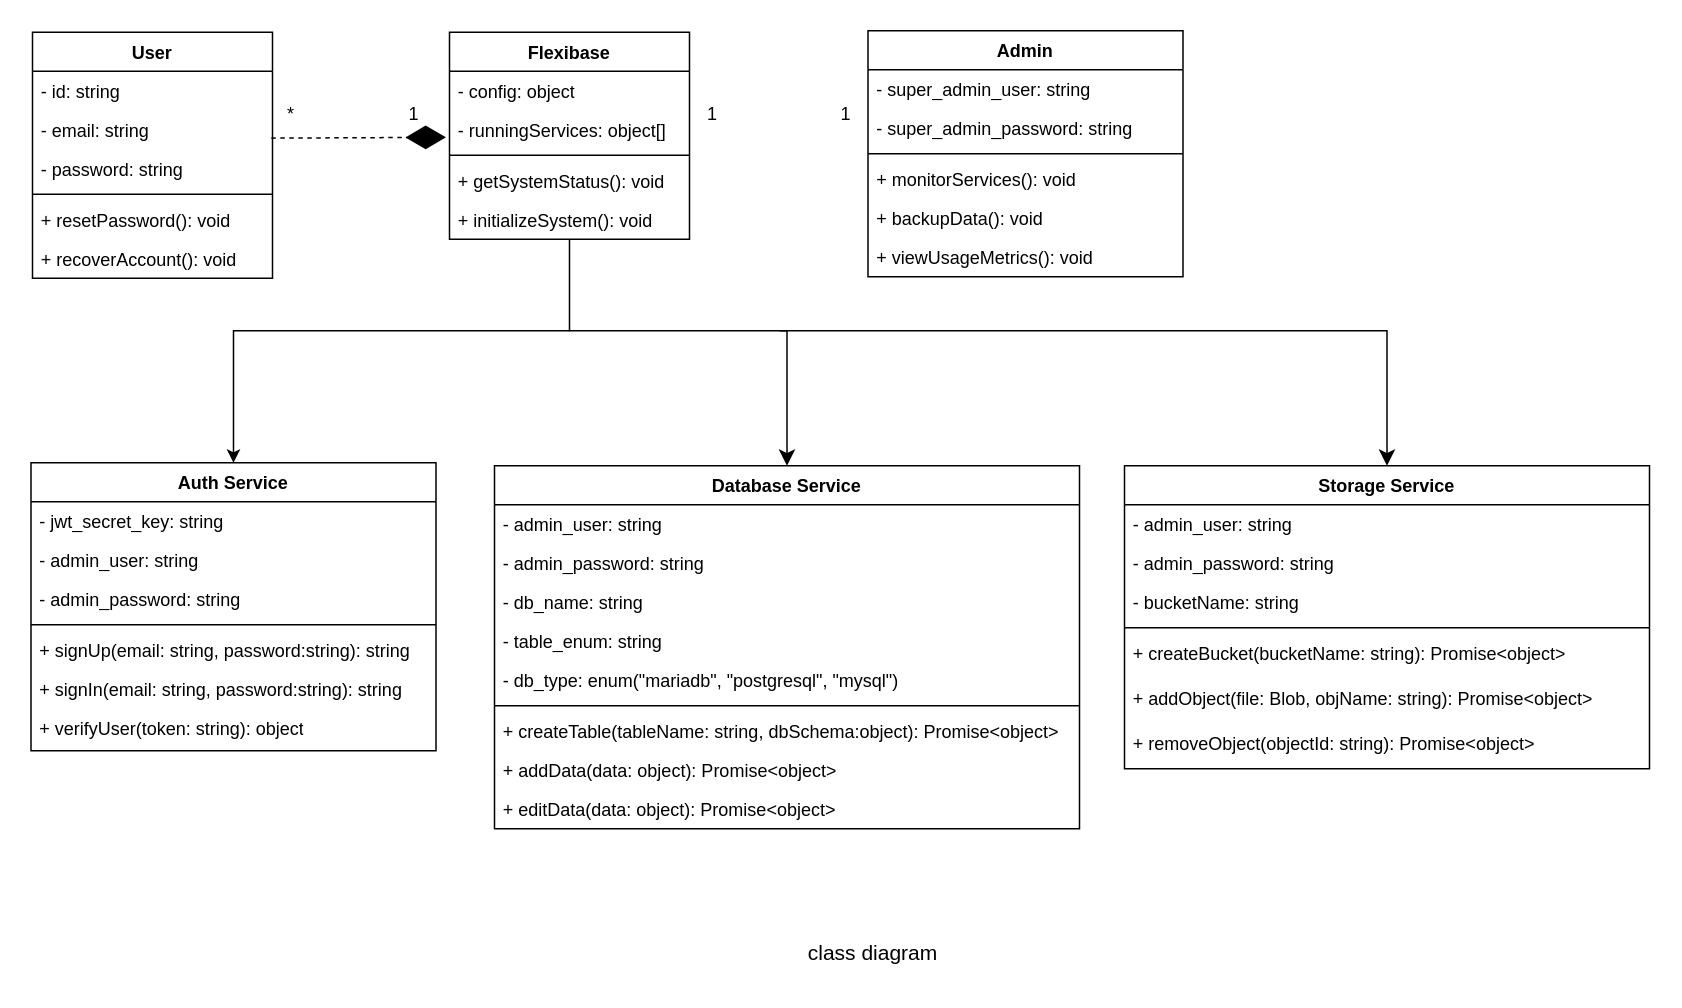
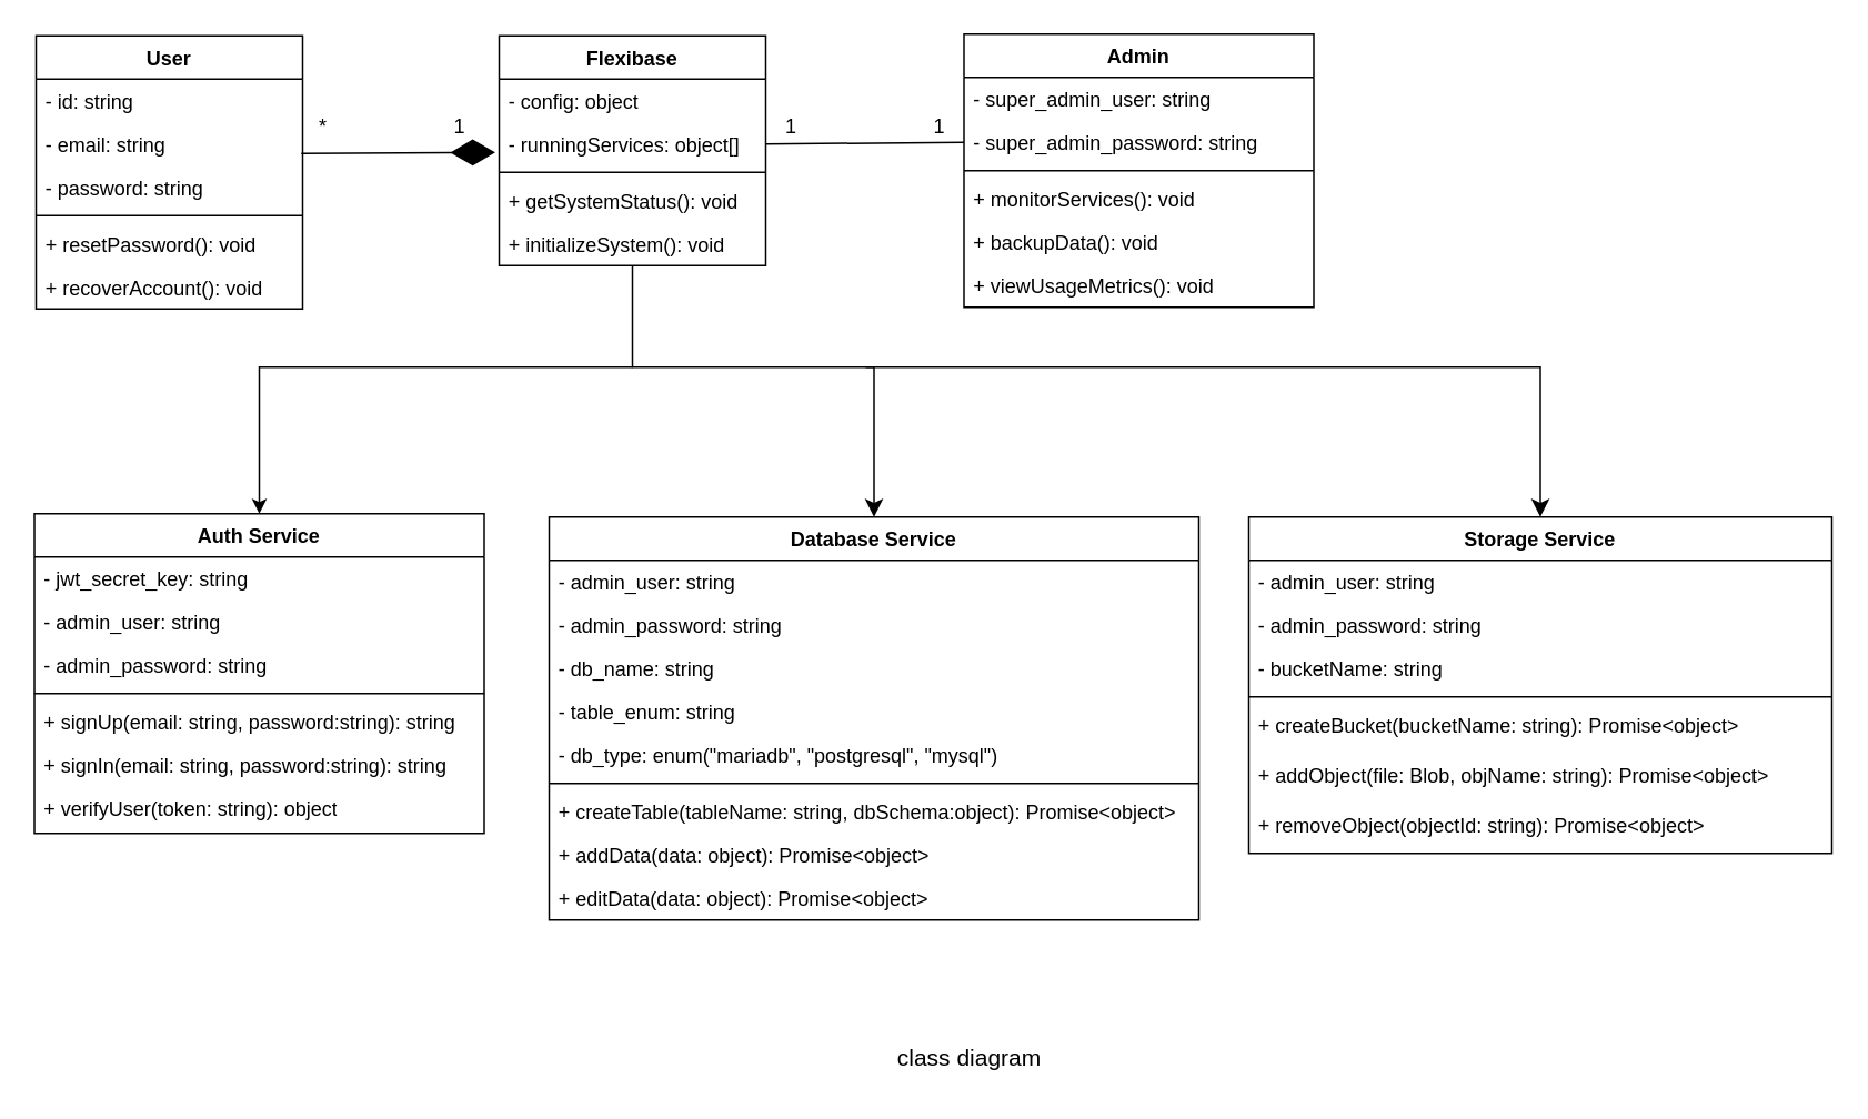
+ <mxCell id="52" value="" style="endArrow=none;html=1;rounded=0;exitX=1;exitY=0.5;exitDx=0;exitDy=0;entryX=0;entryY=0.5;entryDx=0;entryDy=0;" edge="1" parent="1" source="41" target="34"><mxGeometry relative="1" as="geometry"><mxPoint x="509" y="-20" as="sourcePoint" /><mxPoint x="669" y="-20" as="targetPoint" /></mxGeometry></mxCell>
- <mxCell id="30" value="" style="endArrow=diamondThin;endFill=1;endSize=24;html=1;rounded=0;exitX=0.995;exitY=0.715;exitDx=0;exitDy=0;exitPerimeter=0;entryX=-0.015;entryY=0.694;entryDx=0;entryDy=0;entryPerimeter=0;dashed=1;" parent="1" source="47" target="41" edge="1"><mxGeometry width="160" relative="1" as="geometry"><mxPoint x="229.68" y="89.654" as="sourcePoint" /><mxPoint x="290" y="89.79" as="targetPoint" /></mxGeometry></mxCell>
+ <mxCell id="30" value="" style="endArrow=diamondThin;endFill=1;endSize=24;html=1;rounded=0;exitX=0.995;exitY=0.715;exitDx=0;exitDy=0;exitPerimeter=0;entryX=-0.015;entryY=0.694;entryDx=0;entryDy=0;entryPerimeter=0;" parent="1" source="47" target="41" edge="1"><mxGeometry width="160" relative="1" as="geometry"><mxPoint x="229.68" y="89.654" as="sourcePoint" /><mxPoint x="290" y="89.79" as="targetPoint" /></mxGeometry></mxCell>
